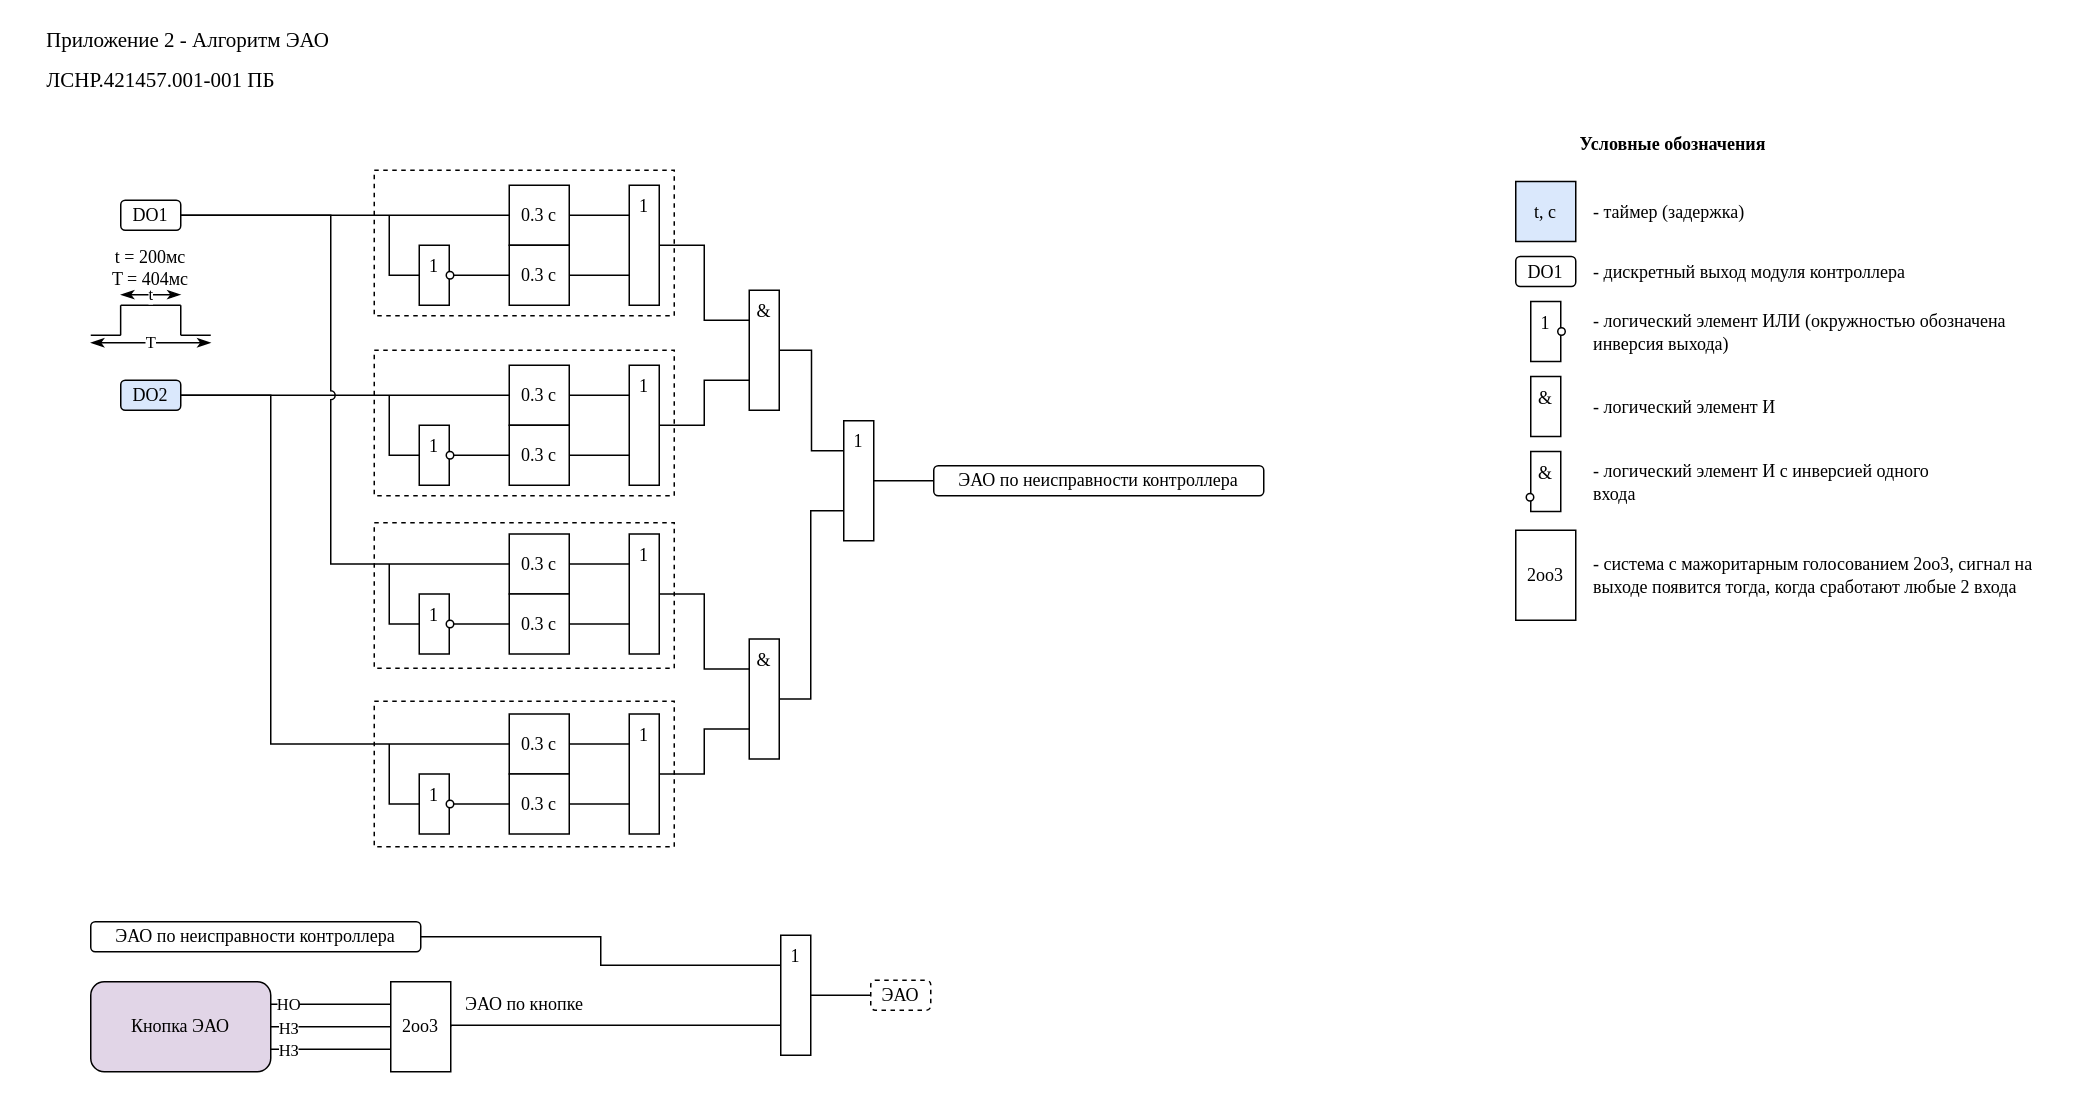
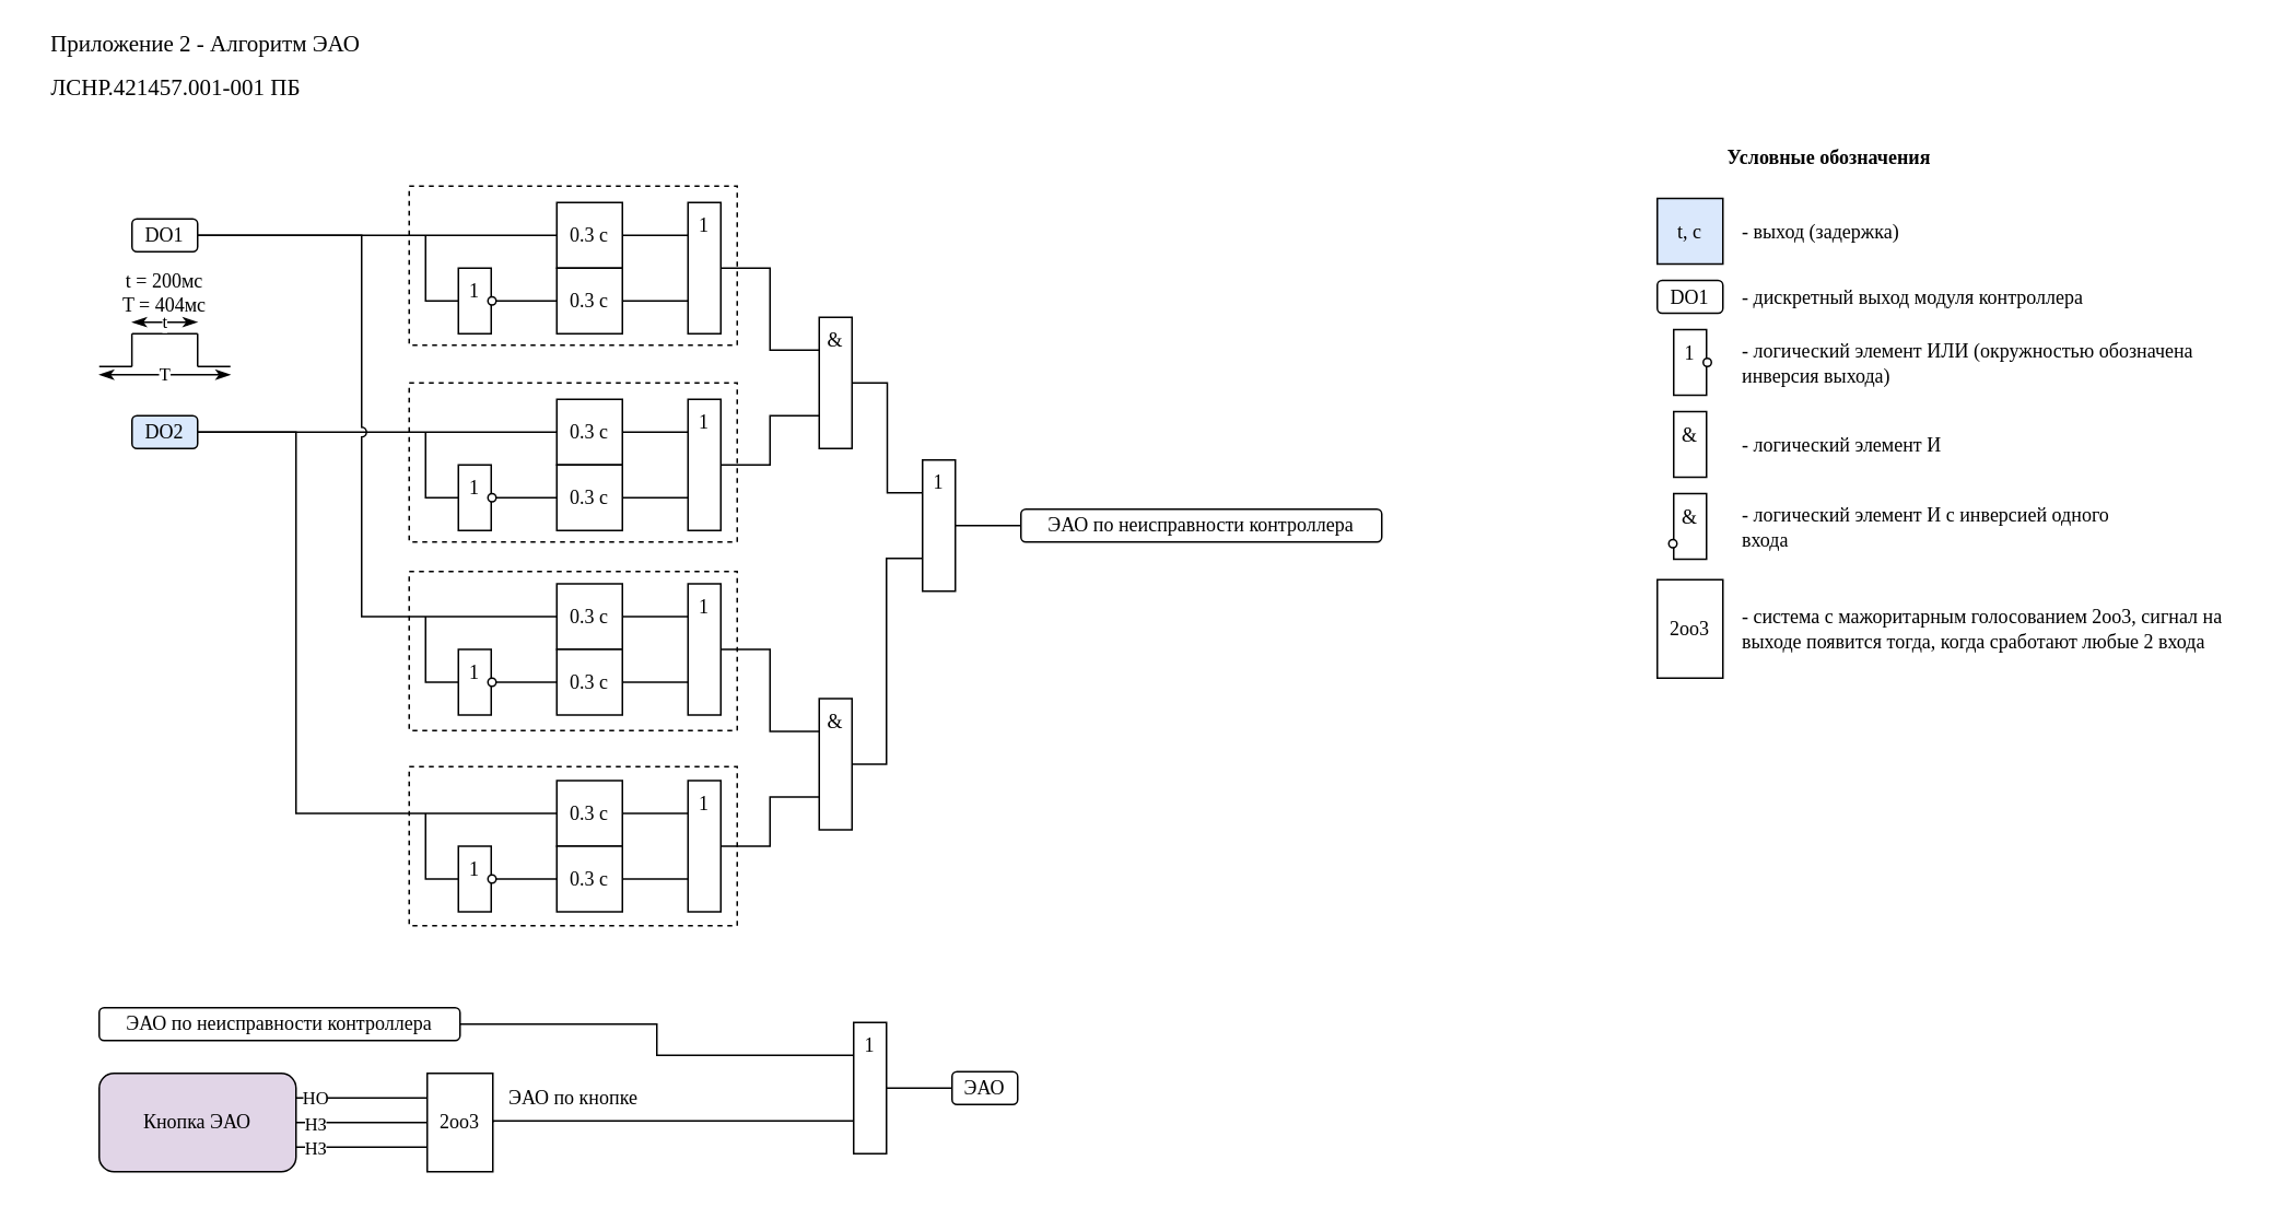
- <mxCell id="79" value="- таймер (задержка)" style="text;html=1;strokeColor=none;fillColor=none;align=left;verticalAlign=middle;whiteSpace=wrap;rounded=0;fontFamily=Tahoma;" parent="1" vertex="1"><mxGeometry x="1060" y="125.5" width="120" height="30" as="geometry" /></mxCell>
+ <mxCell id="79" value="- выход (задержка)" style="text;html=1;strokeColor=none;fillColor=none;align=left;verticalAlign=middle;whiteSpace=wrap;rounded=0;fontFamily=Tahoma;" parent="1" vertex="1"><mxGeometry x="1060" y="125.5" width="120" height="30" as="geometry" /></mxCell>
- <mxCell id="71" value="ЭАО" style="rounded=1;whiteSpace=wrap;html=1;fontFamily=Tahoma;dashed=1;" parent="1" vertex="1"><mxGeometry x="580" y="653" width="40" height="20" as="geometry" /></mxCell>
+ <mxCell id="71" value="ЭАО" style="rounded=1;whiteSpace=wrap;html=1;fontFamily=Tahoma;" parent="1" vertex="1"><mxGeometry x="580" y="653" width="40" height="20" as="geometry" /></mxCell>
